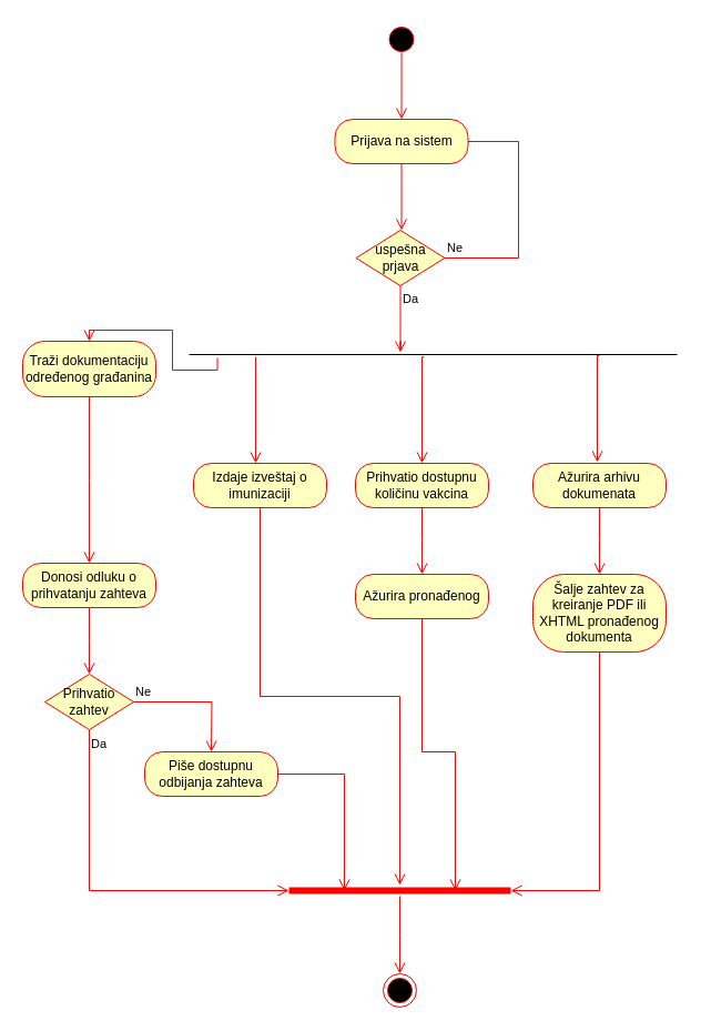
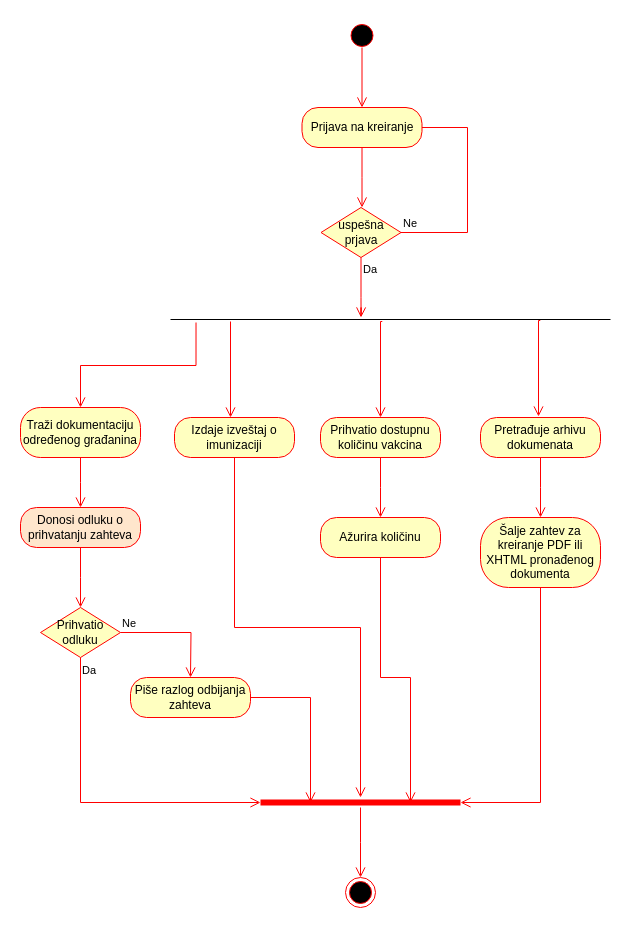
- <mxCell id="4" value="Prijava na sistem" style="rounded=1;whiteSpace=wrap;html=1;arcSize=40;fontColor=#000000;fillColor=#ffffc0;strokeColor=#ff0000;" parent="1" vertex="1"><mxGeometry x="301.5" y="107" width="120" height="40" as="geometry" /></mxCell>
+ <mxCell id="4" value="Prijava na kreiranje" style="rounded=1;whiteSpace=wrap;html=1;arcSize=40;fontColor=#000000;fillColor=#ffffc0;strokeColor=#ff0000;" parent="1" vertex="1"><mxGeometry x="301.5" y="107" width="120" height="40" as="geometry" /></mxCell>
- <mxCell id="12" value="Traži dokumentaciju određenog građanina" style="rounded=1;whiteSpace=wrap;html=1;arcSize=40;fontColor=#000000;fillColor=#ffffc0;strokeColor=#ff0000;" parent="1" vertex="1"><mxGeometry x="20" y="307" width="120" height="50" as="geometry" /></mxCell>
+ <mxCell id="12" value="Traži dokumentaciju određenog građanina" style="rounded=1;whiteSpace=wrap;html=1;arcSize=40;fontColor=#000000;fillColor=#ffffc0;strokeColor=#ff0000;" parent="1" vertex="1"><mxGeometry x="20" y="407" width="120" height="50" as="geometry" /></mxCell>
- <mxCell id="30" value="Ažurira arhivu dokumenata" style="rounded=1;whiteSpace=wrap;html=1;arcSize=40;fontColor=#000000;fillColor=#ffffc0;strokeColor=#ff0000;" parent="1" vertex="1"><mxGeometry x="480" y="417" width="120" height="40" as="geometry" /></mxCell>
+ <mxCell id="30" value="Pretrađuje arhivu dokumenata" style="rounded=1;whiteSpace=wrap;html=1;arcSize=40;fontColor=#000000;fillColor=#ffffc0;strokeColor=#ff0000;" parent="1" vertex="1"><mxGeometry x="480" y="417" width="120" height="40" as="geometry" /></mxCell>
- <mxCell id="14" value="Donosi odluku o prihvatanju zahteva" style="rounded=1;whiteSpace=wrap;html=1;arcSize=40;fontColor=#000000;fillColor=#ffffc0;strokeColor=#ff0000;" parent="1" vertex="1"><mxGeometry x="20" y="507" width="120" height="40" as="geometry" /></mxCell>
+ <mxCell id="14" value="Donosi odluku o prihvatanju zahteva" style="rounded=1;whiteSpace=wrap;html=1;arcSize=40;fontColor=#000000;fillColor=#ffe6cc;strokeColor=#ff0000;" parent="1" vertex="1"><mxGeometry x="20" y="507" width="120" height="40" as="geometry" /></mxCell>
- <mxCell id="27" value="Ažurira pronađenog" style="rounded=1;whiteSpace=wrap;html=1;arcSize=40;fontColor=#000000;fillColor=#ffffc0;strokeColor=#ff0000;" parent="1" vertex="1"><mxGeometry x="320" y="517" width="120" height="40" as="geometry" /></mxCell>
+ <mxCell id="27" value="Ažurira količinu" style="rounded=1;whiteSpace=wrap;html=1;arcSize=40;fontColor=#000000;fillColor=#ffffc0;strokeColor=#ff0000;" parent="1" vertex="1"><mxGeometry x="320" y="517" width="120" height="40" as="geometry" /></mxCell>
- <mxCell id="16" value="Prihvatio zahtev" style="rhombus;whiteSpace=wrap;html=1;fillColor=#ffffc0;strokeColor=#ff0000;" parent="1" vertex="1"><mxGeometry x="40" y="607" width="80" height="50" as="geometry" /></mxCell>
+ <mxCell id="16" value="Prihvatio odluku" style="rhombus;whiteSpace=wrap;html=1;fillColor=#ffffc0;strokeColor=#ff0000;" parent="1" vertex="1"><mxGeometry x="40" y="607" width="80" height="50" as="geometry" /></mxCell>
- <mxCell id="19" value="Piše dostupnu odbijanja zahteva" style="rounded=1;whiteSpace=wrap;html=1;arcSize=40;fontColor=#000000;fillColor=#ffffc0;strokeColor=#ff0000;" parent="1" vertex="1"><mxGeometry x="130" y="677" width="120" height="40" as="geometry" /></mxCell>
+ <mxCell id="19" value="Piše razlog odbijanja zahteva" style="rounded=1;whiteSpace=wrap;html=1;arcSize=40;fontColor=#000000;fillColor=#ffffc0;strokeColor=#ff0000;" parent="1" vertex="1"><mxGeometry x="130" y="677" width="120" height="40" as="geometry" /></mxCell>
